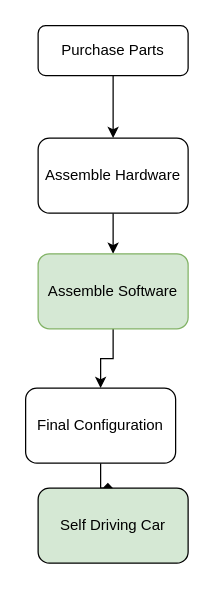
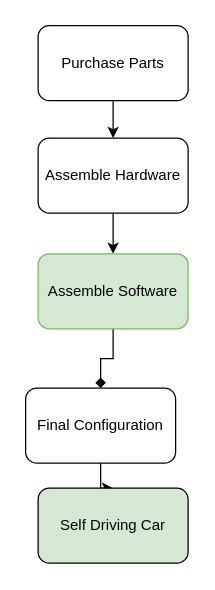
- <mxCell id="3" value="Purchase Parts" style="rounded=1;whiteSpace=wrap;html=1;" vertex="1" parent="1"><mxGeometry x="30" y="20" width="120" height="40" as="geometry" /></mxCell>
+ <mxCell id="3" value="Purchase Parts" style="rounded=1;whiteSpace=wrap;html=1;" vertex="1" parent="1"><mxGeometry x="30" y="20" width="120" height="60" as="geometry" /></mxCell>
- <mxCell id="6" value="" style="edgeStyle=orthogonalEdgeStyle;rounded=0;orthogonalLoop=1;jettySize=auto;html=1;" edge="1" parent="1" source="7" target="9"><mxGeometry relative="1" as="geometry" /></mxCell>
+ <mxCell id="6" value="" style="edgeStyle=orthogonalEdgeStyle;rounded=0;orthogonalLoop=1;jettySize=auto;html=1;endArrow=diamond;" edge="1" parent="1" source="7" target="9"><mxGeometry relative="1" as="geometry" /></mxCell>
- <mxCell id="8" value="" style="edgeStyle=orthogonalEdgeStyle;rounded=0;orthogonalLoop=1;jettySize=auto;html=1;endArrow=diamond;" edge="1" parent="1" source="9" target="10"><mxGeometry relative="1" as="geometry" /></mxCell>
+ <mxCell id="8" value="" style="edgeStyle=orthogonalEdgeStyle;rounded=0;orthogonalLoop=1;jettySize=auto;html=1;" edge="1" parent="1" source="9" target="10"><mxGeometry relative="1" as="geometry" /></mxCell>
